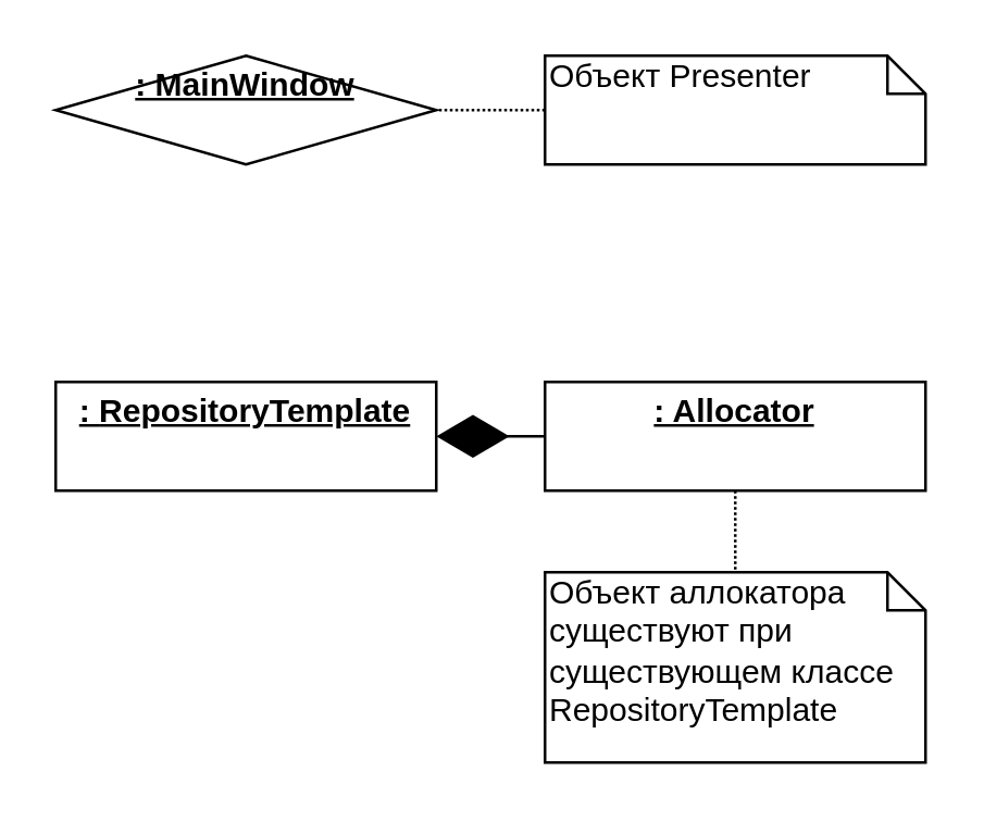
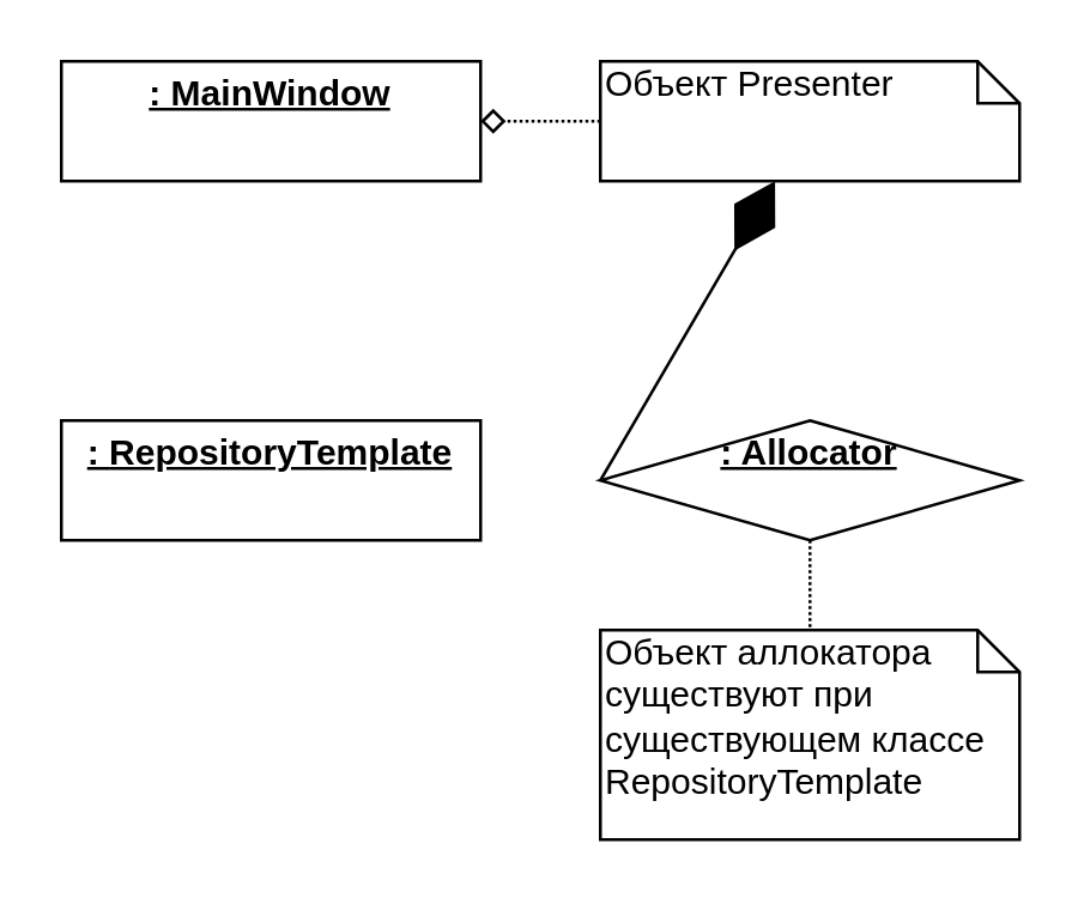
- <mxCell id="2" value="&lt;p style=&quot;margin: 0px ; margin-top: 4px ; text-align: center&quot;&gt;&lt;b&gt;&lt;u&gt;: MainWindow&lt;/u&gt;&lt;/b&gt;&lt;/p&gt;" style="rhombus;verticalAlign=top;align=left;overflow=fill;fontSize=12;fontFamily=Helvetica;html=1;" vertex="1" parent="1"><mxGeometry x="20" y="20" width="140" height="40" as="geometry" /></mxCell>
+ <mxCell id="2" value="&lt;p style=&quot;margin: 0px ; margin-top: 4px ; text-align: center&quot;&gt;&lt;b&gt;&lt;u&gt;: MainWindow&lt;/u&gt;&lt;/b&gt;&lt;/p&gt;" style="verticalAlign=top;align=left;overflow=fill;fontSize=12;fontFamily=Helvetica;html=1;" vertex="1" parent="1"><mxGeometry x="20" y="20" width="140" height="40" as="geometry" /></mxCell>
- <mxCell id="9" style="edgeStyle=orthogonalEdgeStyle;rounded=0;orthogonalLoop=1;jettySize=auto;html=1;exitX=0;exitY=0.5;exitDx=0;exitDy=0;entryX=1;entryY=0.5;entryDx=0;entryDy=0;endArrow=none;endFill=0;dashed=1;dashPattern=1 1;exitPerimeter=0;" edge="1" parent="1" source="8" target="2"><mxGeometry relative="1" as="geometry"><mxPoint x="280" y="190" as="sourcePoint" /><mxPoint x="280" y="220" as="targetPoint" /></mxGeometry></mxCell>
+ <mxCell id="9" style="edgeStyle=orthogonalEdgeStyle;rounded=0;orthogonalLoop=1;jettySize=auto;html=1;exitX=0;exitY=0.5;exitDx=0;exitDy=0;entryX=1;entryY=0.5;entryDx=0;entryDy=0;endArrow=diamond;endFill=0;dashed=1;dashPattern=1 1;exitPerimeter=0;" edge="1" parent="1" source="8" target="2"><mxGeometry relative="1" as="geometry"><mxPoint x="280" y="190" as="sourcePoint" /><mxPoint x="280" y="220" as="targetPoint" /></mxGeometry></mxCell>
- <mxCell id="6" value="" style="endArrow=diamondThin;endFill=1;endSize=24;html=1;entryX=1;entryY=0.5;entryDx=0;entryDy=0;exitX=0;exitY=0.5;exitDx=0;exitDy=0;" edge="1" parent="1" source="4" target="5"><mxGeometry width="160" relative="1" as="geometry"><mxPoint x="270" y="110" as="sourcePoint" /><mxPoint x="430" y="110" as="targetPoint" /></mxGeometry></mxCell>
+ <mxCell id="6" value="" style="endArrow=diamondThin;endFill=1;endSize=24;html=1;exitX=0;exitY=0.5;exitDx=0;exitDy=0;" edge="1" parent="1" source="4" target="8"><mxGeometry width="160" relative="1" as="geometry"><mxPoint x="270" y="110" as="sourcePoint" /><mxPoint x="430" y="110" as="targetPoint" /></mxGeometry></mxCell>
- <mxCell id="4" value="&lt;p style=&quot;margin: 0px ; margin-top: 4px ; text-align: center&quot;&gt;&lt;span style=&quot;font-size: 12px&quot;&gt;&lt;b&gt;&lt;u&gt;: Allocator&lt;/u&gt;&lt;/b&gt;&lt;/span&gt;&lt;br&gt;&lt;/p&gt;" style="verticalAlign=top;align=left;overflow=fill;fontSize=12;fontFamily=Helvetica;html=1;" vertex="1" parent="1"><mxGeometry x="200" y="140" width="140" height="40" as="geometry" /></mxCell>
+ <mxCell id="4" value="&lt;p style=&quot;margin: 0px ; margin-top: 4px ; text-align: center&quot;&gt;&lt;span style=&quot;font-size: 12px&quot;&gt;&lt;b&gt;&lt;u&gt;: Allocator&lt;/u&gt;&lt;/b&gt;&lt;/span&gt;&lt;br&gt;&lt;/p&gt;" style="rhombus;verticalAlign=top;align=left;overflow=fill;fontSize=12;fontFamily=Helvetica;html=1;" vertex="1" parent="1"><mxGeometry x="200" y="140" width="140" height="40" as="geometry" /></mxCell>
